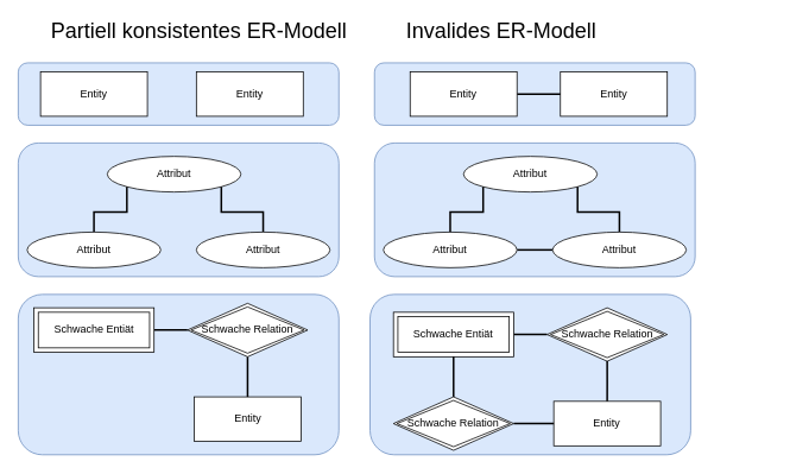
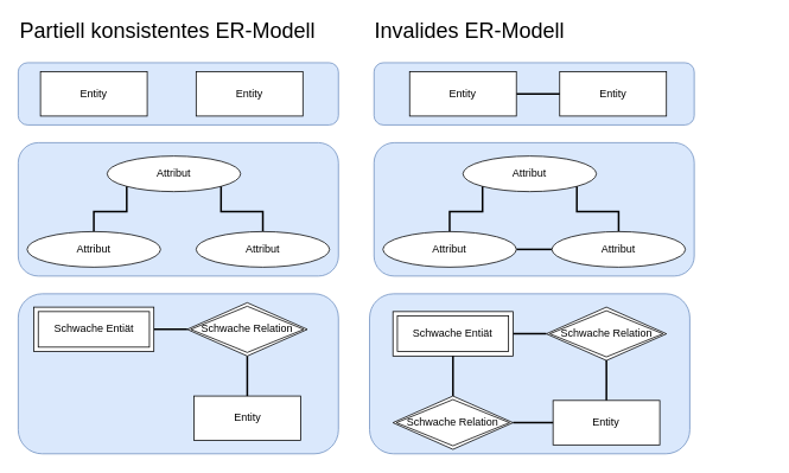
- <mxCell id="42" value="Partiell konsistentes ER-Modell&amp;nbsp; &amp;nbsp; &amp;nbsp; &amp;nbsp; &amp;nbsp; Invalides ER-Modell" style="text;html=1;strokeColor=none;fillColor=none;align=left;verticalAlign=middle;whiteSpace=wrap;rounded=0;fontSize=24;strokeWidth=3;" vertex="1" parent="1"><mxGeometry x="55" y="20" width="750" height="30" as="geometry" /></mxCell>
+ <mxCell id="42" value="Partiell konsistentes ER-Modell&amp;nbsp; &amp;nbsp; &amp;nbsp; &amp;nbsp; &amp;nbsp; Invalides ER-Modell" style="text;html=1;strokeColor=none;fillColor=none;align=left;verticalAlign=middle;whiteSpace=wrap;rounded=0;fontSize=24;strokeWidth=3;" vertex="1" parent="1"><mxGeometry x="20" y="20" width="750" height="30" as="geometry" /></mxCell>
